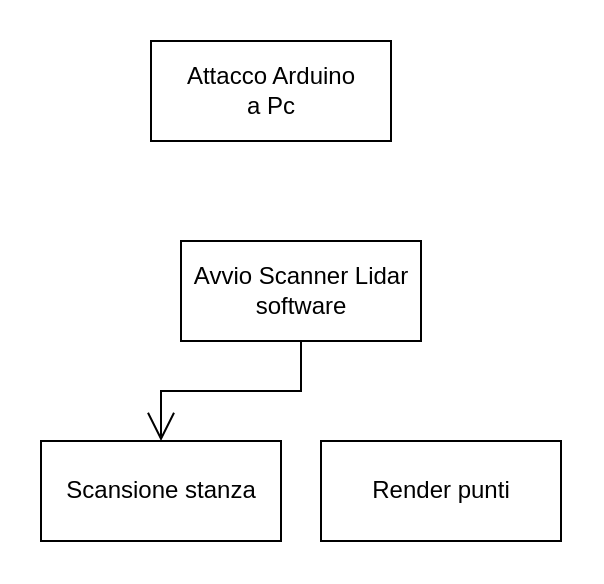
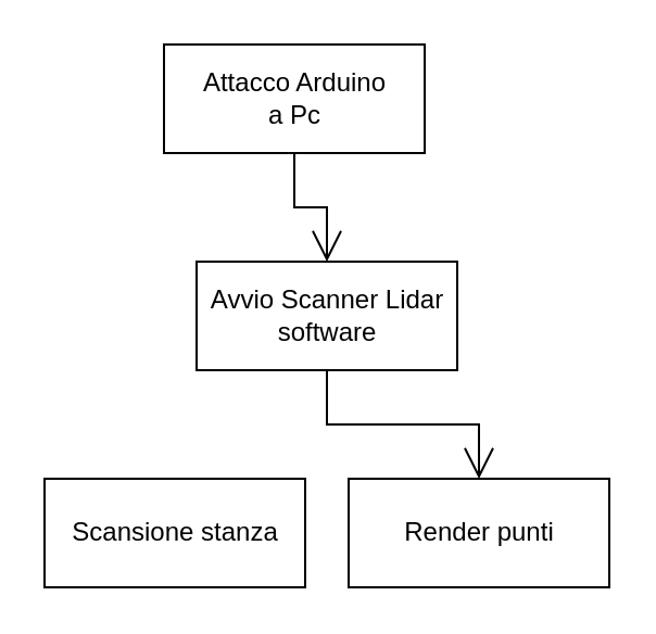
+ <mxCell id="8" value="" style="endArrow=open;endFill=1;endSize=12;html=1;rounded=0;edgeStyle=orthogonalEdgeStyle;exitX=0.5;exitY=1;exitDx=0;exitDy=0;entryX=0.5;entryY=0;entryDx=0;entryDy=0;" edge="1" parent="1" source="7" target="2"><mxGeometry width="160" relative="1" as="geometry"><mxPoint x="160" y="150" as="sourcePoint" /><mxPoint x="160" y="200" as="targetPoint" /></mxGeometry></mxCell>
- <mxCell id="5" value="" style="endArrow=open;endFill=1;endSize=12;html=1;rounded=0;edgeStyle=orthogonalEdgeStyle;exitX=0.5;exitY=1;exitDx=0;exitDy=0;entryX=0.5;entryY=0;entryDx=0;entryDy=0;" edge="1" parent="1" source="2" target="3"><mxGeometry width="160" relative="1" as="geometry"><mxPoint x="80" y="460" as="sourcePoint" /><mxPoint x="80" y="220" as="targetPoint" /></mxGeometry></mxCell>
+ <mxCell id="6" value="" style="endArrow=open;endFill=1;endSize=12;html=1;rounded=0;edgeStyle=orthogonalEdgeStyle;exitX=0.5;exitY=1;exitDx=0;exitDy=0;entryX=0.5;entryY=0;entryDx=0;entryDy=0;" edge="1" parent="1" source="2" target="4"><mxGeometry width="160" relative="1" as="geometry"><mxPoint x="90" y="180" as="sourcePoint" /><mxPoint x="90" y="230" as="targetPoint" /></mxGeometry></mxCell>
